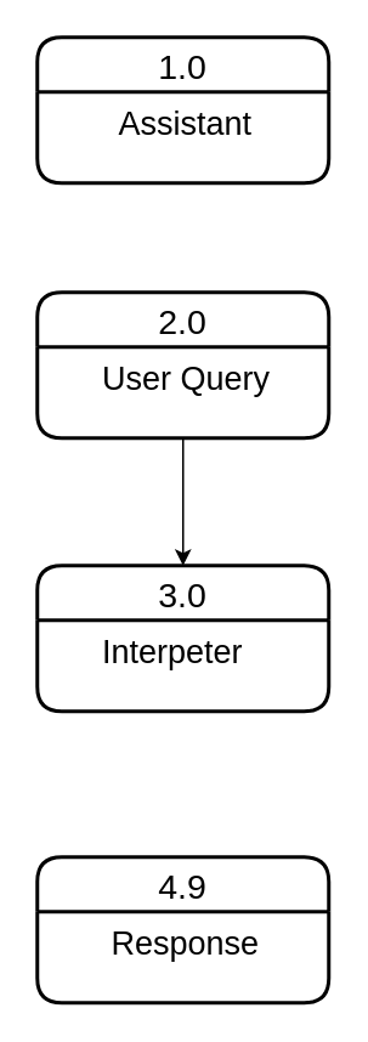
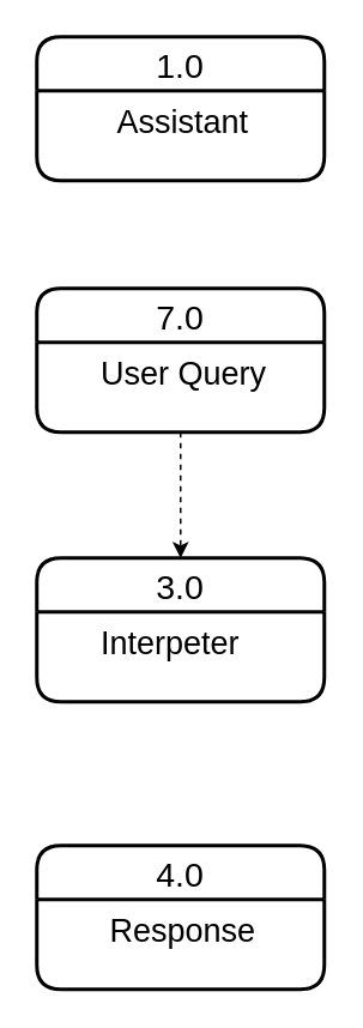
- <mxCell id="4" value="2.0" style="swimlane;childLayout=stackLayout;horizontal=1;startSize=30;horizontalStack=0;rounded=1;fontSize=19;fontStyle=0;strokeWidth=2;resizeParent=0;resizeLast=1;shadow=0;dashed=0;align=center;" vertex="1" parent="1"><mxGeometry x="20" y="160" width="160" height="80" as="geometry" /></mxCell>
+ <mxCell id="4" value="7.0" style="swimlane;childLayout=stackLayout;horizontal=1;startSize=30;horizontalStack=0;rounded=1;fontSize=19;fontStyle=0;strokeWidth=2;resizeParent=0;resizeLast=1;shadow=0;dashed=0;align=center;" vertex="1" parent="1"><mxGeometry x="20" y="160" width="160" height="80" as="geometry" /></mxCell>
- <mxCell id="8" style="edgeStyle=orthogonalEdgeStyle;rounded=0;orthogonalLoop=1;jettySize=auto;html=1;exitX=0.5;exitY=1;exitDx=0;exitDy=0;fontSize=18;" edge="1" parent="1" source="5" target="6"><mxGeometry relative="1" as="geometry" /></mxCell>
+ <mxCell id="8" style="edgeStyle=orthogonalEdgeStyle;rounded=0;orthogonalLoop=1;jettySize=auto;html=1;exitX=0.5;exitY=1;exitDx=0;exitDy=0;fontSize=18;dashed=1;" edge="1" parent="1" source="5" target="6"><mxGeometry relative="1" as="geometry" /></mxCell>
- <mxCell id="9" value="4.9" style="swimlane;childLayout=stackLayout;horizontal=1;startSize=30;horizontalStack=0;rounded=1;fontSize=19;fontStyle=0;strokeWidth=2;resizeParent=0;resizeLast=1;shadow=0;dashed=0;align=center;" vertex="1" parent="1"><mxGeometry x="20" y="470" width="160" height="80" as="geometry" /></mxCell>
+ <mxCell id="9" value="4.0" style="swimlane;childLayout=stackLayout;horizontal=1;startSize=30;horizontalStack=0;rounded=1;fontSize=19;fontStyle=0;strokeWidth=2;resizeParent=0;resizeLast=1;shadow=0;dashed=0;align=center;" vertex="1" parent="1"><mxGeometry x="20" y="470" width="160" height="80" as="geometry" /></mxCell>
